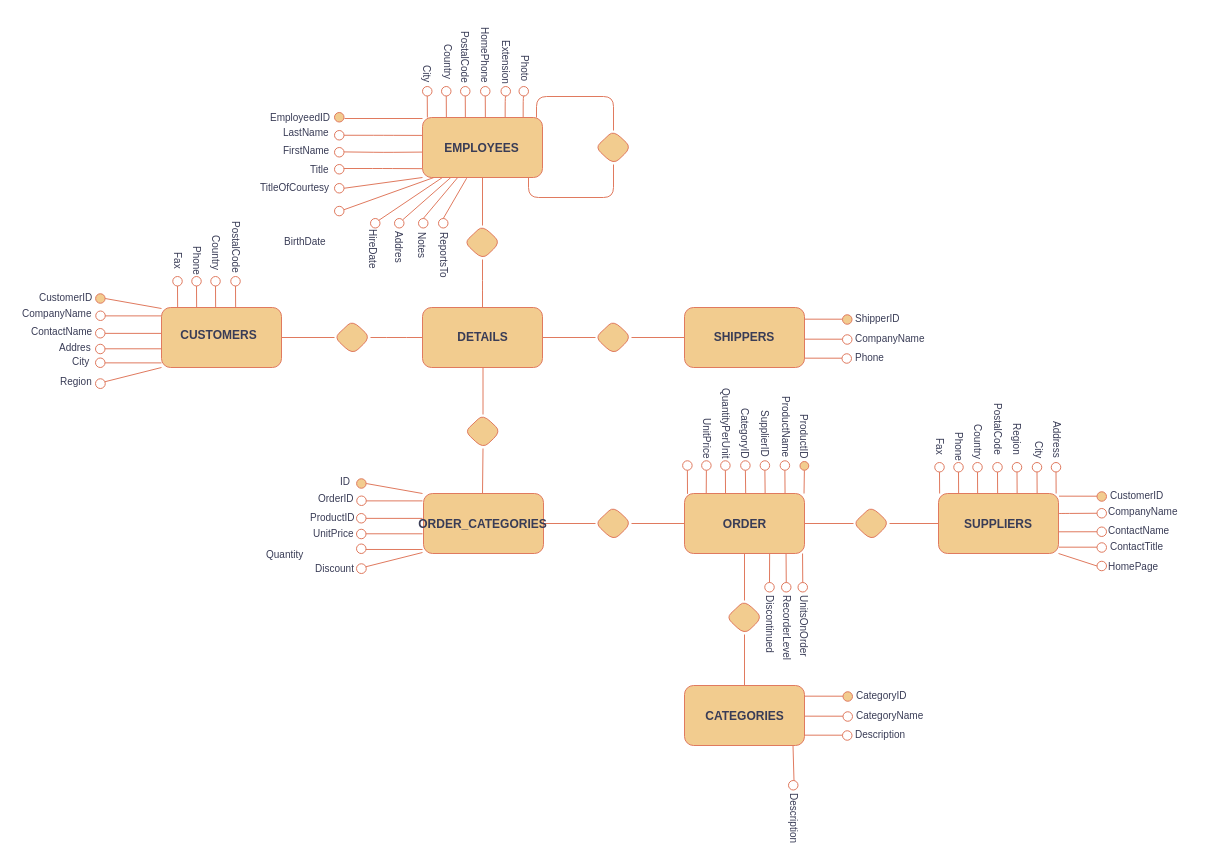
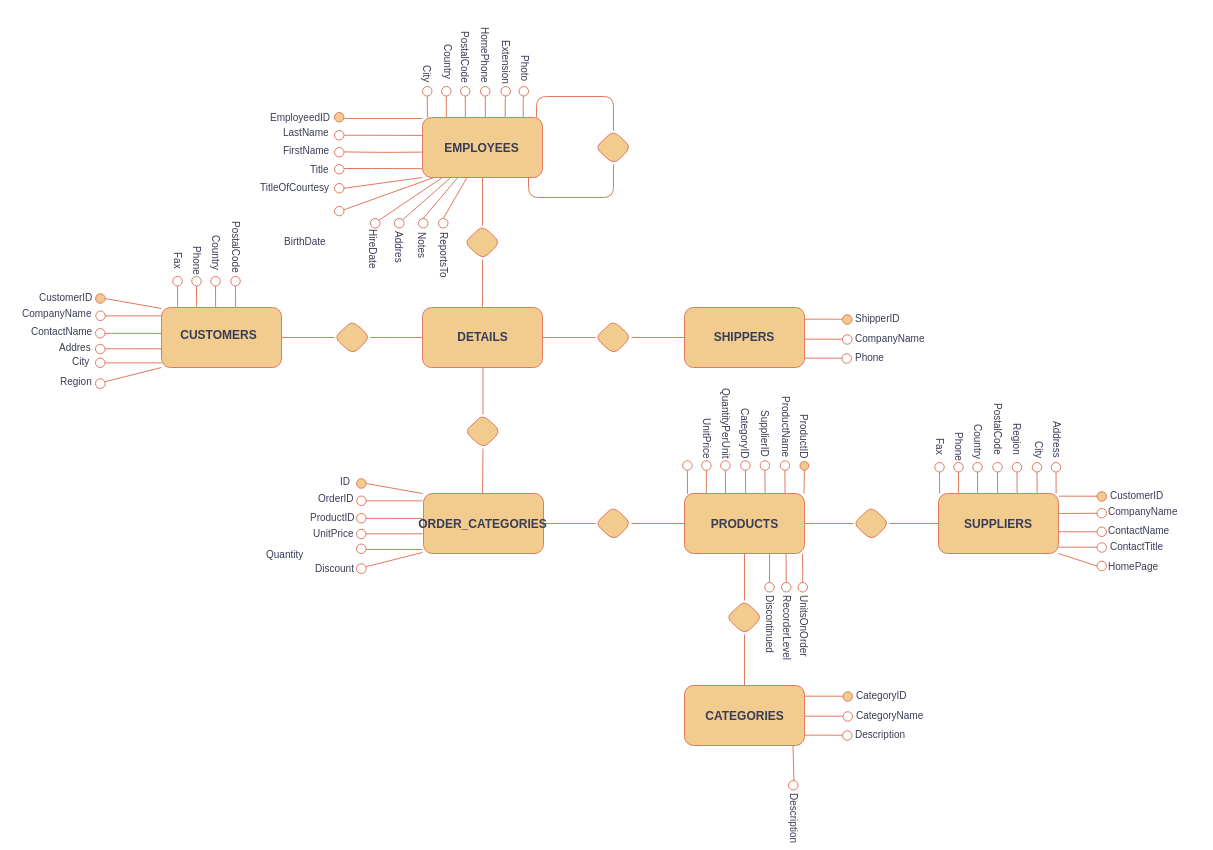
- <mxCell id="24" value="&lt;b&gt;ORDER&lt;/b&gt;" style="text;html=1;align=center;verticalAlign=middle;whiteSpace=wrap;rounded=1;labelBackgroundColor=none;fontColor=#393C56;" parent="1" vertex="1"><mxGeometry x="688.5" y="495" width="111" height="58" as="geometry" /></mxCell>
+ <mxCell id="24" value="&lt;b&gt;PRODUCTS&lt;/b&gt;" style="text;html=1;align=center;verticalAlign=middle;whiteSpace=wrap;rounded=1;labelBackgroundColor=none;fontColor=#393C56;" parent="1" vertex="1"><mxGeometry x="688.5" y="495" width="111" height="58" as="geometry" /></mxCell>
